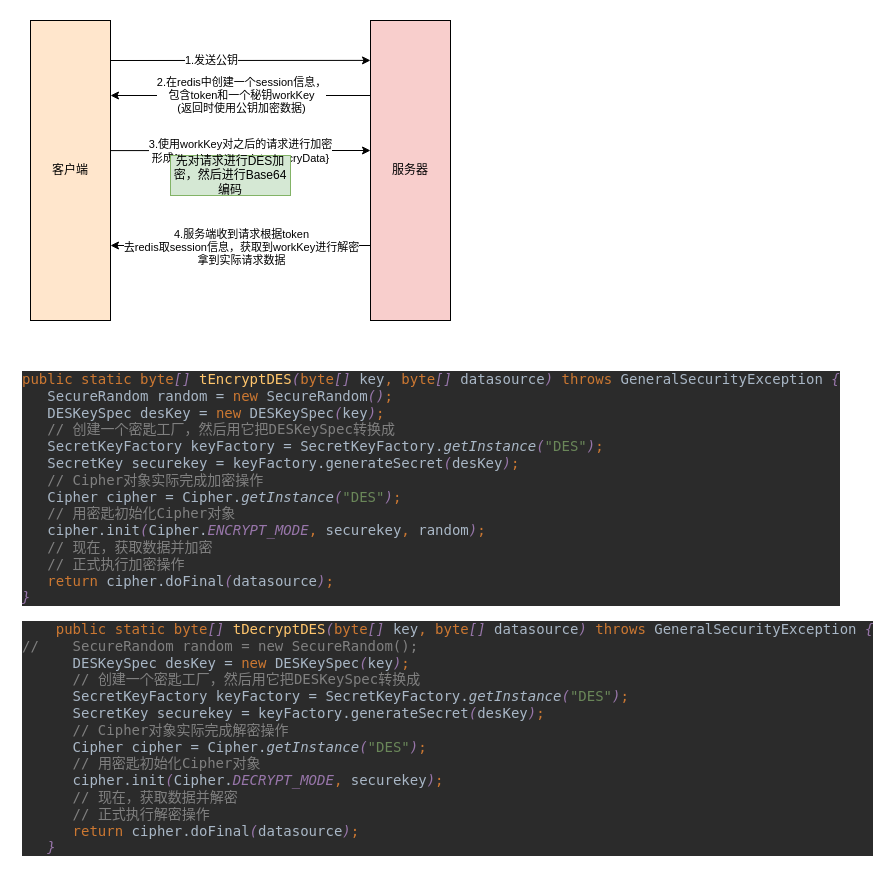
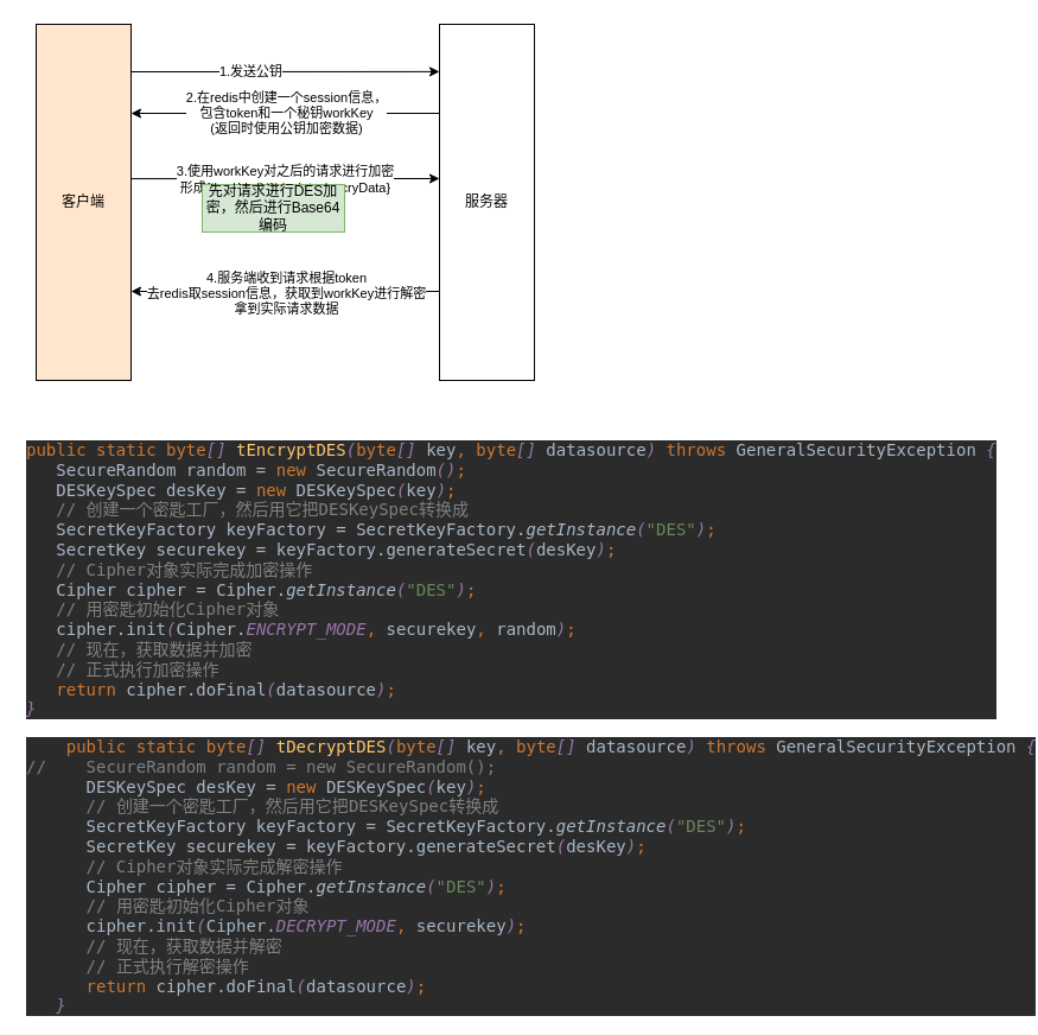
- <mxCell id="7" value="服务器" style="rounded=0;whiteSpace=wrap;html=1;fillColor=#f8cecc;" vertex="1" parent="1"><mxGeometry x="370" y="20" width="80" height="300" as="geometry" /></mxCell>
+ <mxCell id="7" value="服务器" style="rounded=0;whiteSpace=wrap;html=1;" vertex="1" parent="1"><mxGeometry x="370" y="20" width="80" height="300" as="geometry" /></mxCell>
